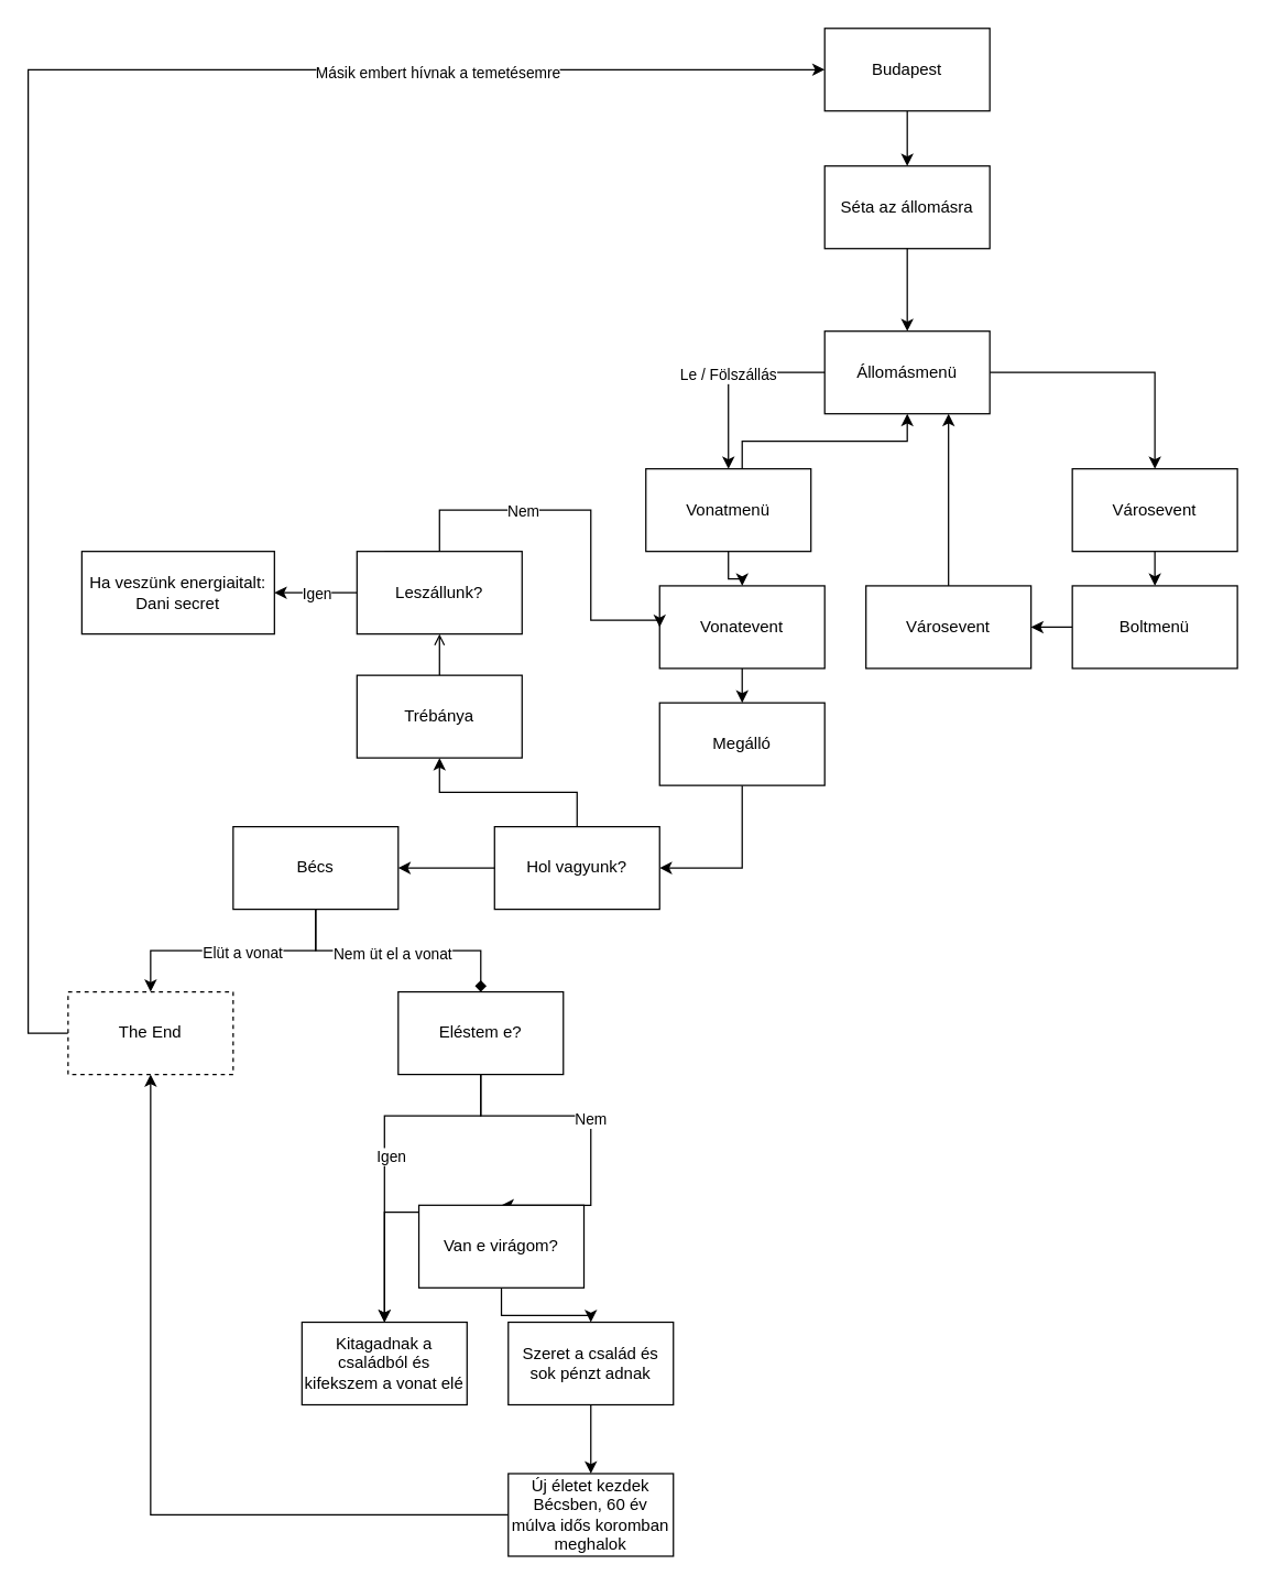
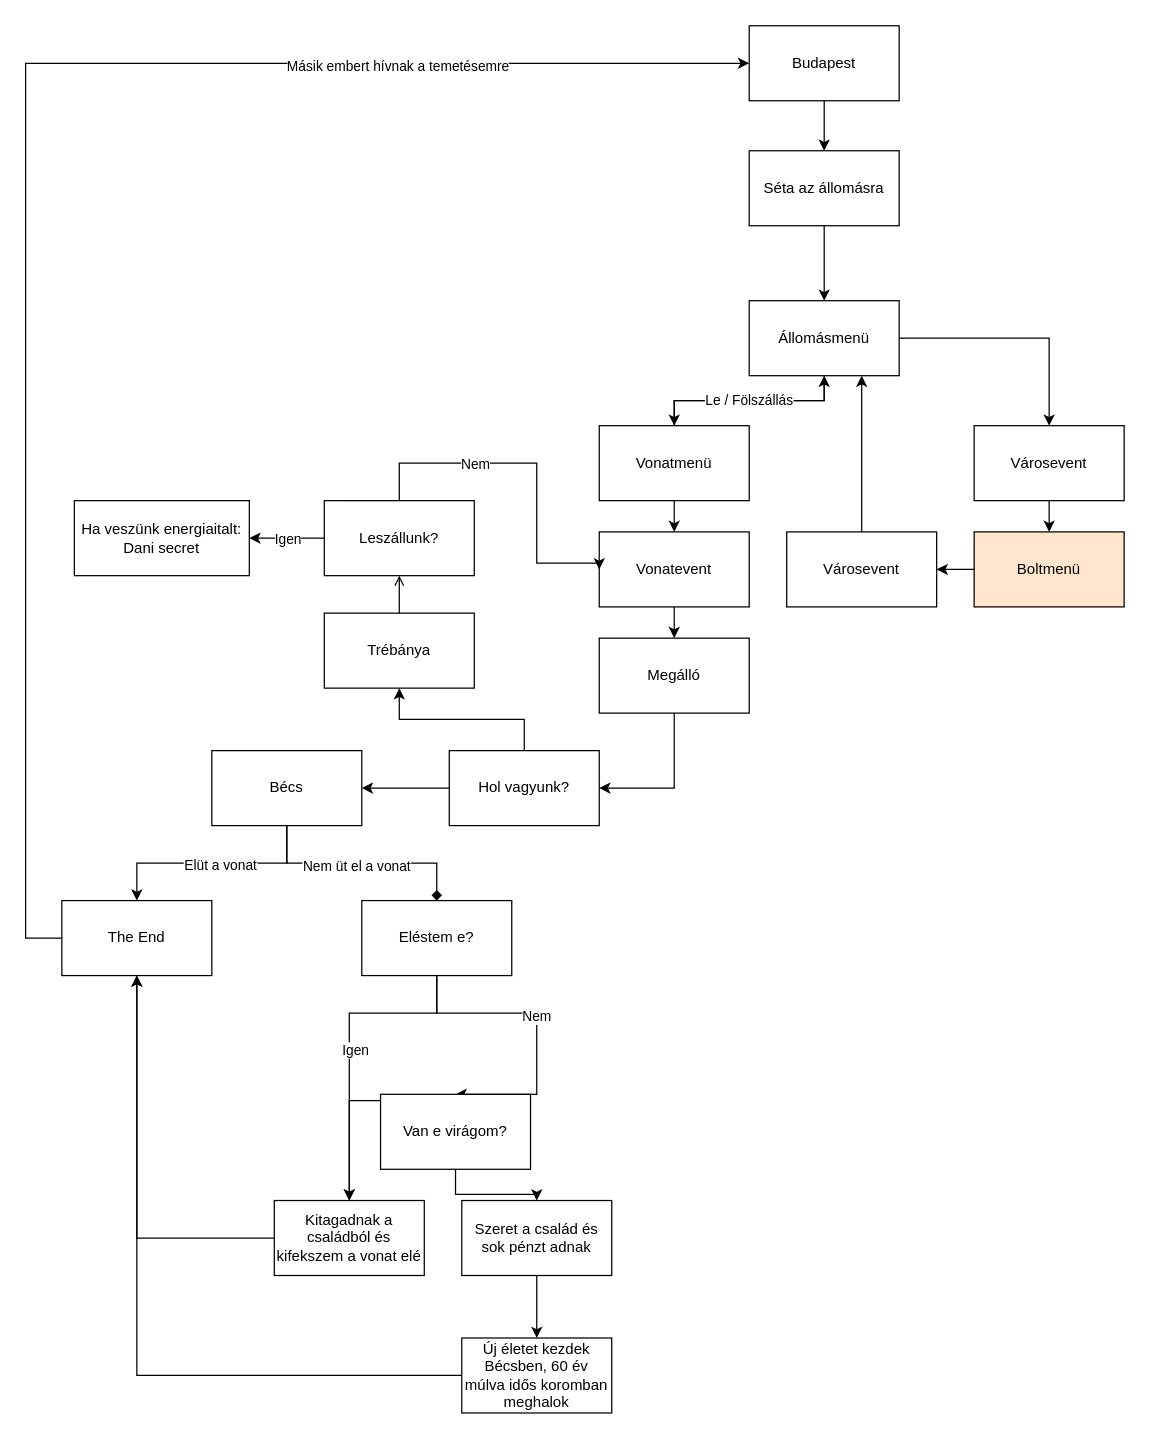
- <mxCell id="8" value="Vonatmenü" style="rounded=0;whiteSpace=wrap;html=1;" parent="1" vertex="1"><mxGeometry x="469" y="340" width="120" height="60" as="geometry" /></mxCell>
+ <mxCell id="8" value="Vonatmenü" style="rounded=0;whiteSpace=wrap;html=1;" parent="1" vertex="1"><mxGeometry x="479" y="340" width="120" height="60" as="geometry" /></mxCell>
- <mxCell id="22" value="Boltmenü" style="rounded=0;whiteSpace=wrap;html=1;" vertex="1" parent="1"><mxGeometry x="779" y="425" width="120" height="60" as="geometry" /></mxCell>
+ <mxCell id="22" value="Boltmenü" style="rounded=0;whiteSpace=wrap;html=1;fillColor=#ffe6cc;" vertex="1" parent="1"><mxGeometry x="779" y="425" width="120" height="60" as="geometry" /></mxCell>
- <mxCell id="32" value="The End" style="rounded=0;whiteSpace=wrap;html=1;dashed=1;" vertex="1" parent="1"><mxGeometry x="49" y="720" width="120" height="60" as="geometry" /></mxCell>
+ <mxCell id="32" value="The End" style="rounded=0;whiteSpace=wrap;html=1;" vertex="1" parent="1"><mxGeometry x="49" y="720" width="120" height="60" as="geometry" /></mxCell>
+ <mxCell id="42" style="edgeStyle=orthogonalEdgeStyle;rounded=0;orthogonalLoop=1;jettySize=auto;html=1;entryX=0.5;entryY=1;entryDx=0;entryDy=0;" edge="1" parent="1" source="43" target="32"><mxGeometry relative="1" as="geometry" /></mxCell>
